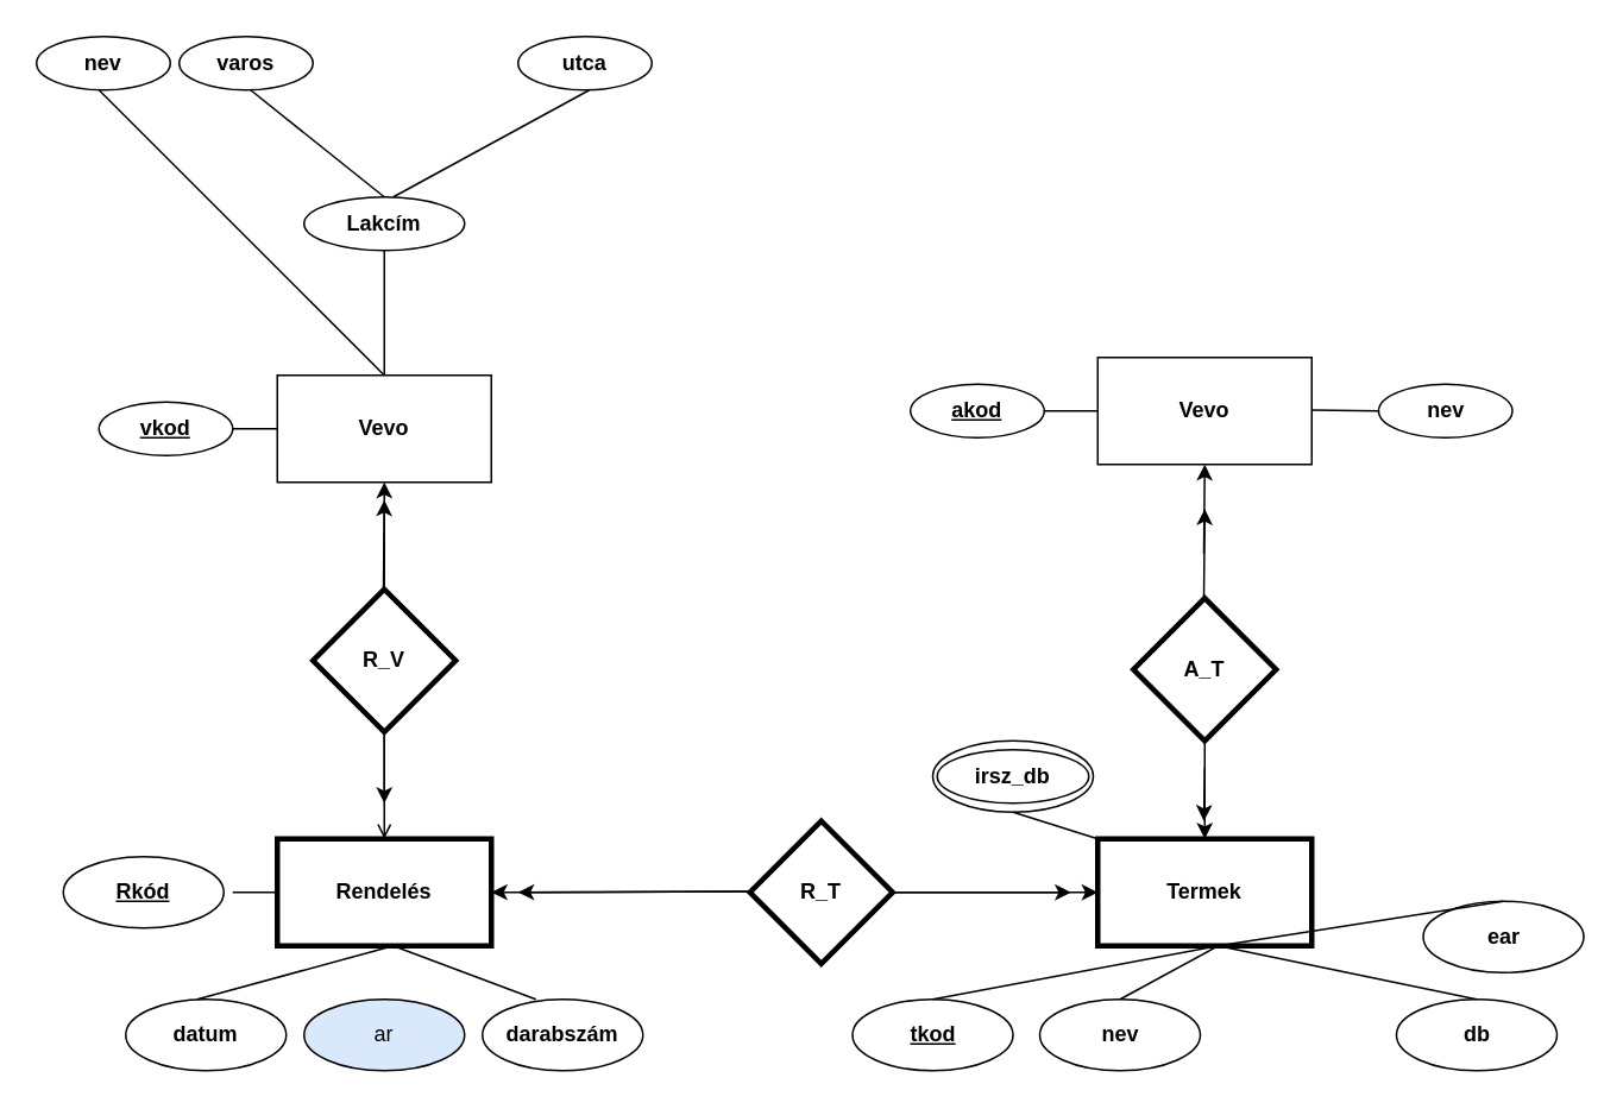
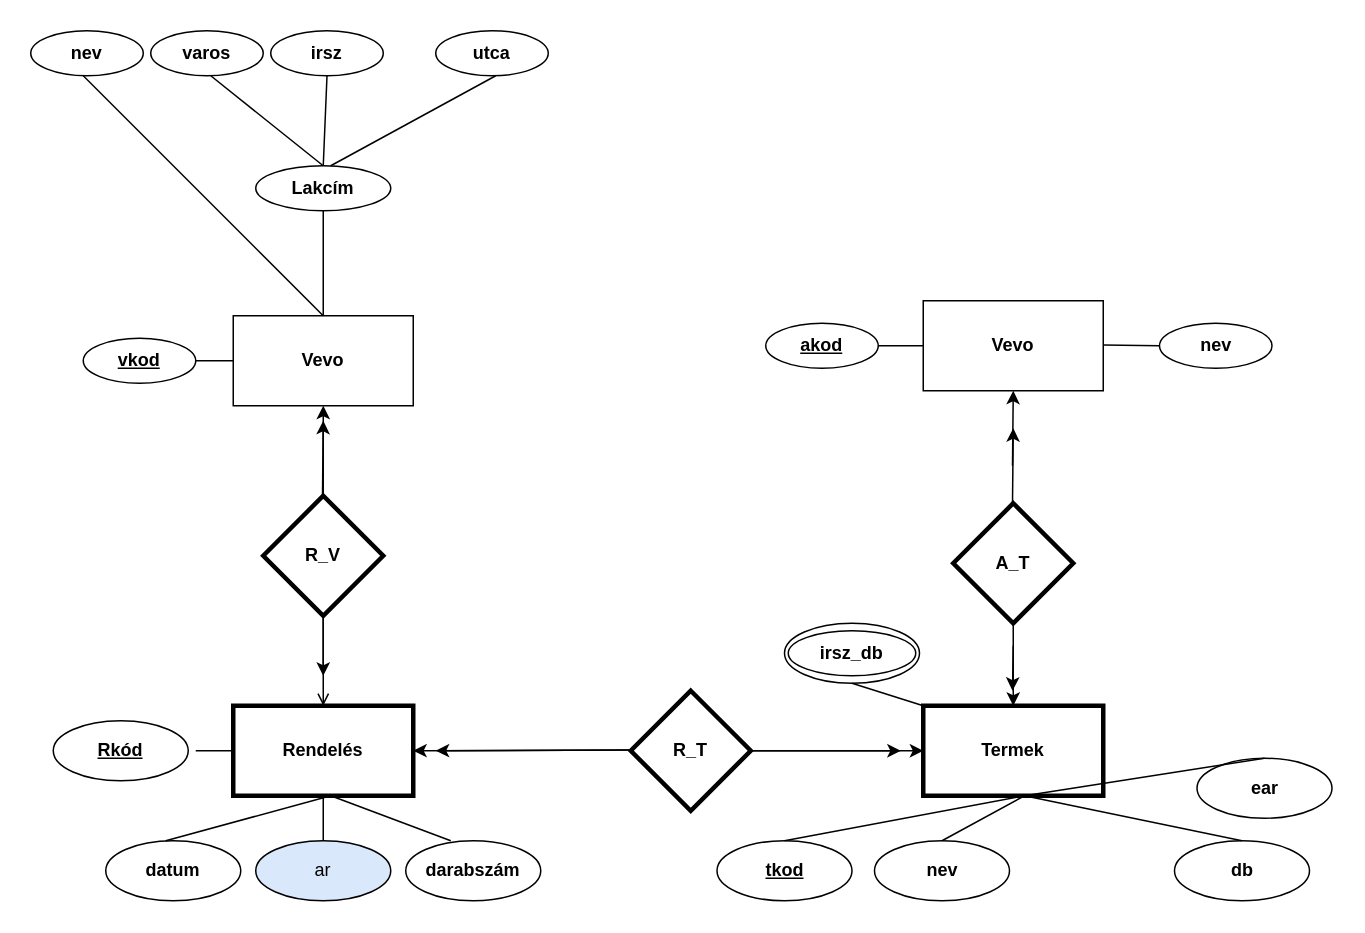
+ <mxCell id="27" value="&lt;b style=&quot;&quot;&gt;irsz&lt;/b&gt;" style="ellipse;whiteSpace=wrap;html=1;" parent="1" vertex="1"><mxGeometry x="180" y="20" width="75" height="30" as="geometry" /></mxCell>
+ <mxCell id="31" value="" style="endArrow=none;html=1;rounded=0;entryX=0.5;entryY=1;entryDx=0;entryDy=0;exitX=0.5;exitY=0;exitDx=0;exitDy=0;" parent="1" source="25" target="27" edge="1"><mxGeometry width="50" height="50" relative="1" as="geometry"><mxPoint x="210" y="110" as="sourcePoint" /><mxPoint x="308" y="50" as="targetPoint" /></mxGeometry></mxCell>
+ <mxCell id="9" value="" style="endArrow=none;html=1;rounded=0;entryX=0.5;entryY=1;entryDx=0;entryDy=0;exitX=0.5;exitY=0;exitDx=0;exitDy=0;" parent="1" source="5" target="2" edge="1"><mxGeometry width="50" height="50" relative="1" as="geometry"><mxPoint x="192.5" y="560" as="sourcePoint" /><mxPoint x="237.5" y="520" as="targetPoint" /></mxGeometry></mxCell>
